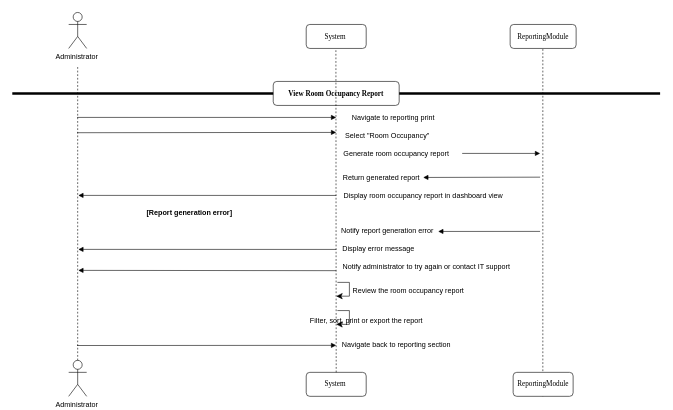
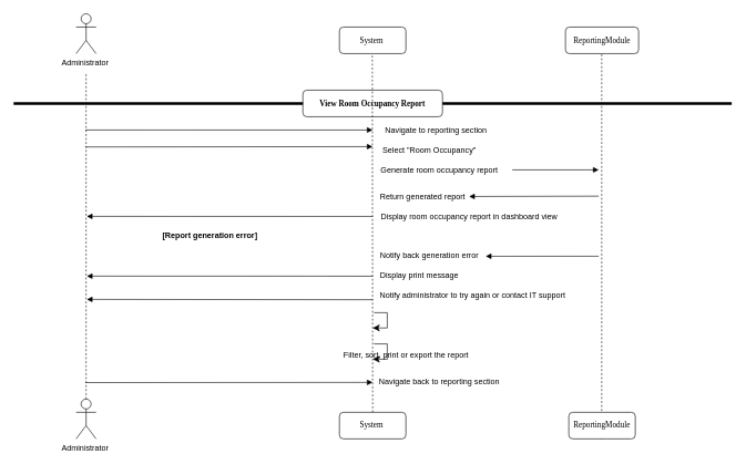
- <mxCell id="6" value="Navigate to reporting print" style="text;html=1;align=center;verticalAlign=middle;resizable=0;points=[];autosize=1;strokeColor=none;fillColor=none;" vertex="1" parent="1"><mxGeometry x="565" y="180" width="180" height="30" as="geometry" /></mxCell>
+ <mxCell id="6" value="Navigate to reporting section" style="text;html=1;align=center;verticalAlign=middle;resizable=0;points=[];autosize=1;strokeColor=none;fillColor=none;" vertex="1" parent="1"><mxGeometry x="565" y="180" width="180" height="30" as="geometry" /></mxCell>
- <mxCell id="9" value="Notify report generation error" style="text;html=1;align=center;verticalAlign=middle;resizable=0;points=[];autosize=1;strokeColor=none;fillColor=none;" vertex="1" parent="1"><mxGeometry x="555" y="370" width="180" height="30" as="geometry" /></mxCell>
+ <mxCell id="9" value="Notify back generation error" style="text;html=1;align=center;verticalAlign=middle;resizable=0;points=[];autosize=1;strokeColor=none;fillColor=none;" vertex="1" parent="1"><mxGeometry x="555" y="370" width="180" height="30" as="geometry" /></mxCell>
- <mxCell id="22" value="Display error message" style="text;html=1;align=center;verticalAlign=middle;resizable=0;points=[];autosize=1;strokeColor=none;fillColor=none;" vertex="1" parent="1"><mxGeometry x="560" y="400" width="140" height="30" as="geometry" /></mxCell>
+ <mxCell id="22" value="Display print message" style="text;html=1;align=center;verticalAlign=middle;resizable=0;points=[];autosize=1;strokeColor=none;fillColor=none;" vertex="1" parent="1"><mxGeometry x="560" y="400" width="140" height="30" as="geometry" /></mxCell>
- <mxCell id="29" value="Review the room occupancy report" style="text;html=1;align=center;verticalAlign=middle;resizable=0;points=[];autosize=1;strokeColor=none;fillColor=none;" vertex="1" parent="1"><mxGeometry x="575" y="470" width="210" height="30" as="geometry" /></mxCell>
